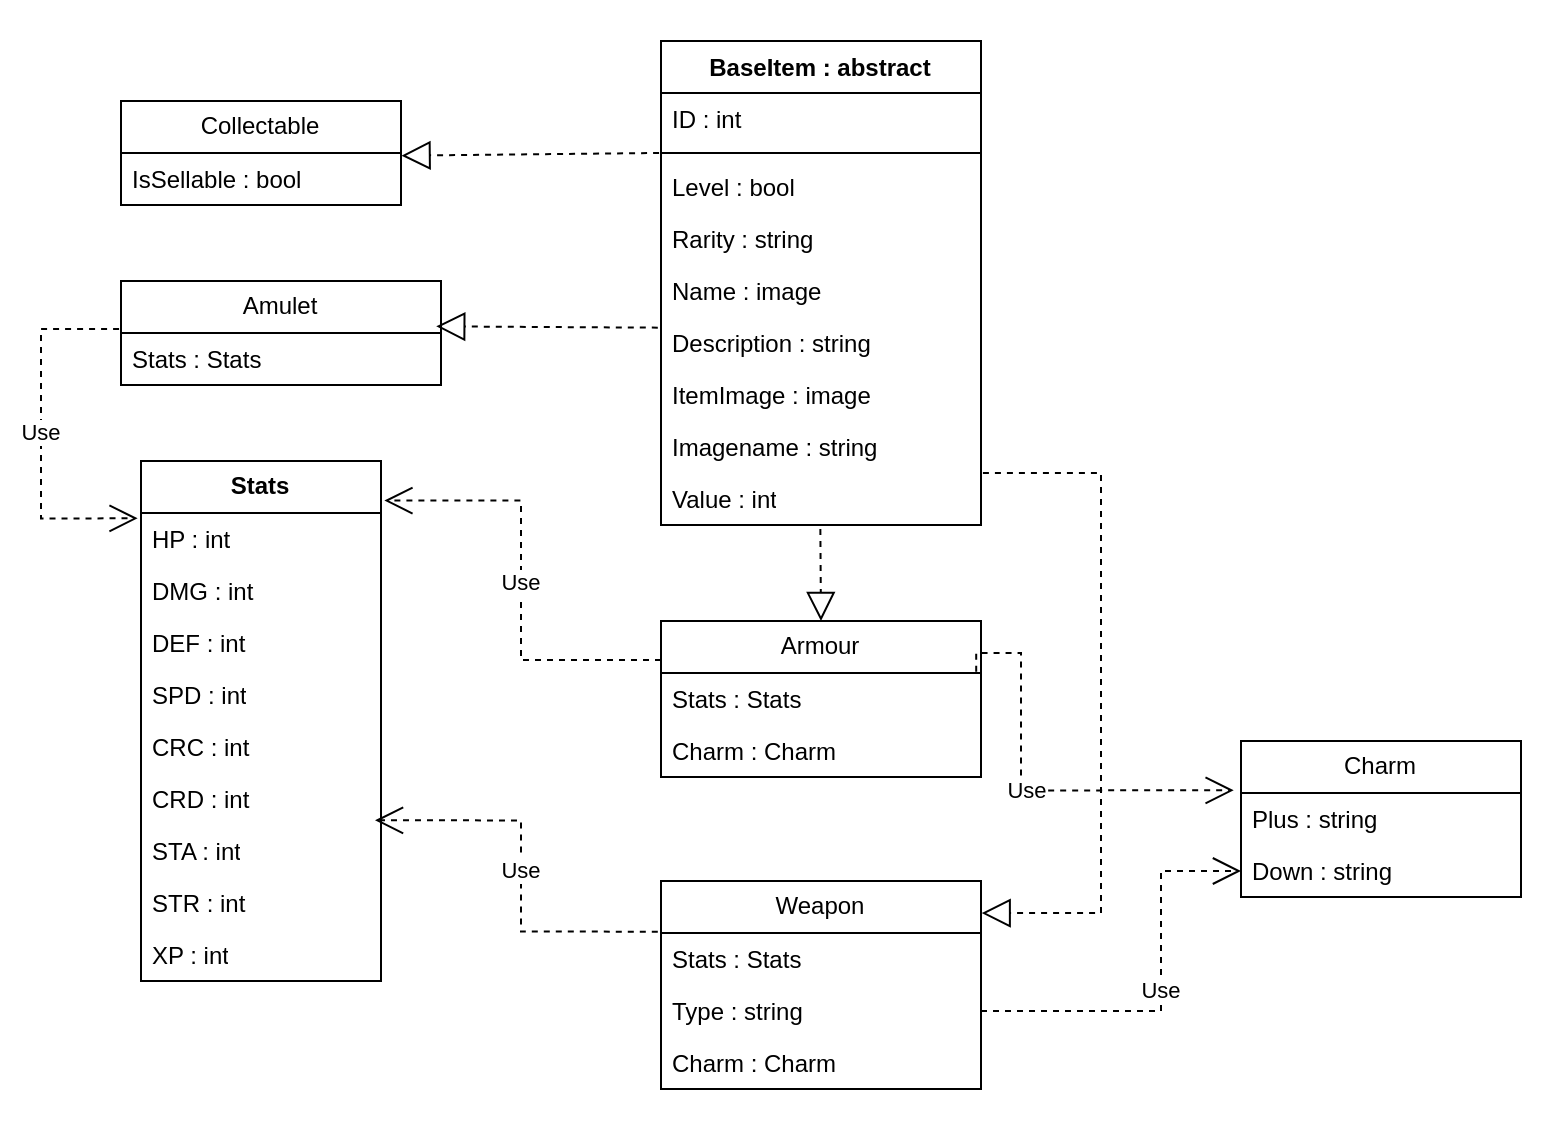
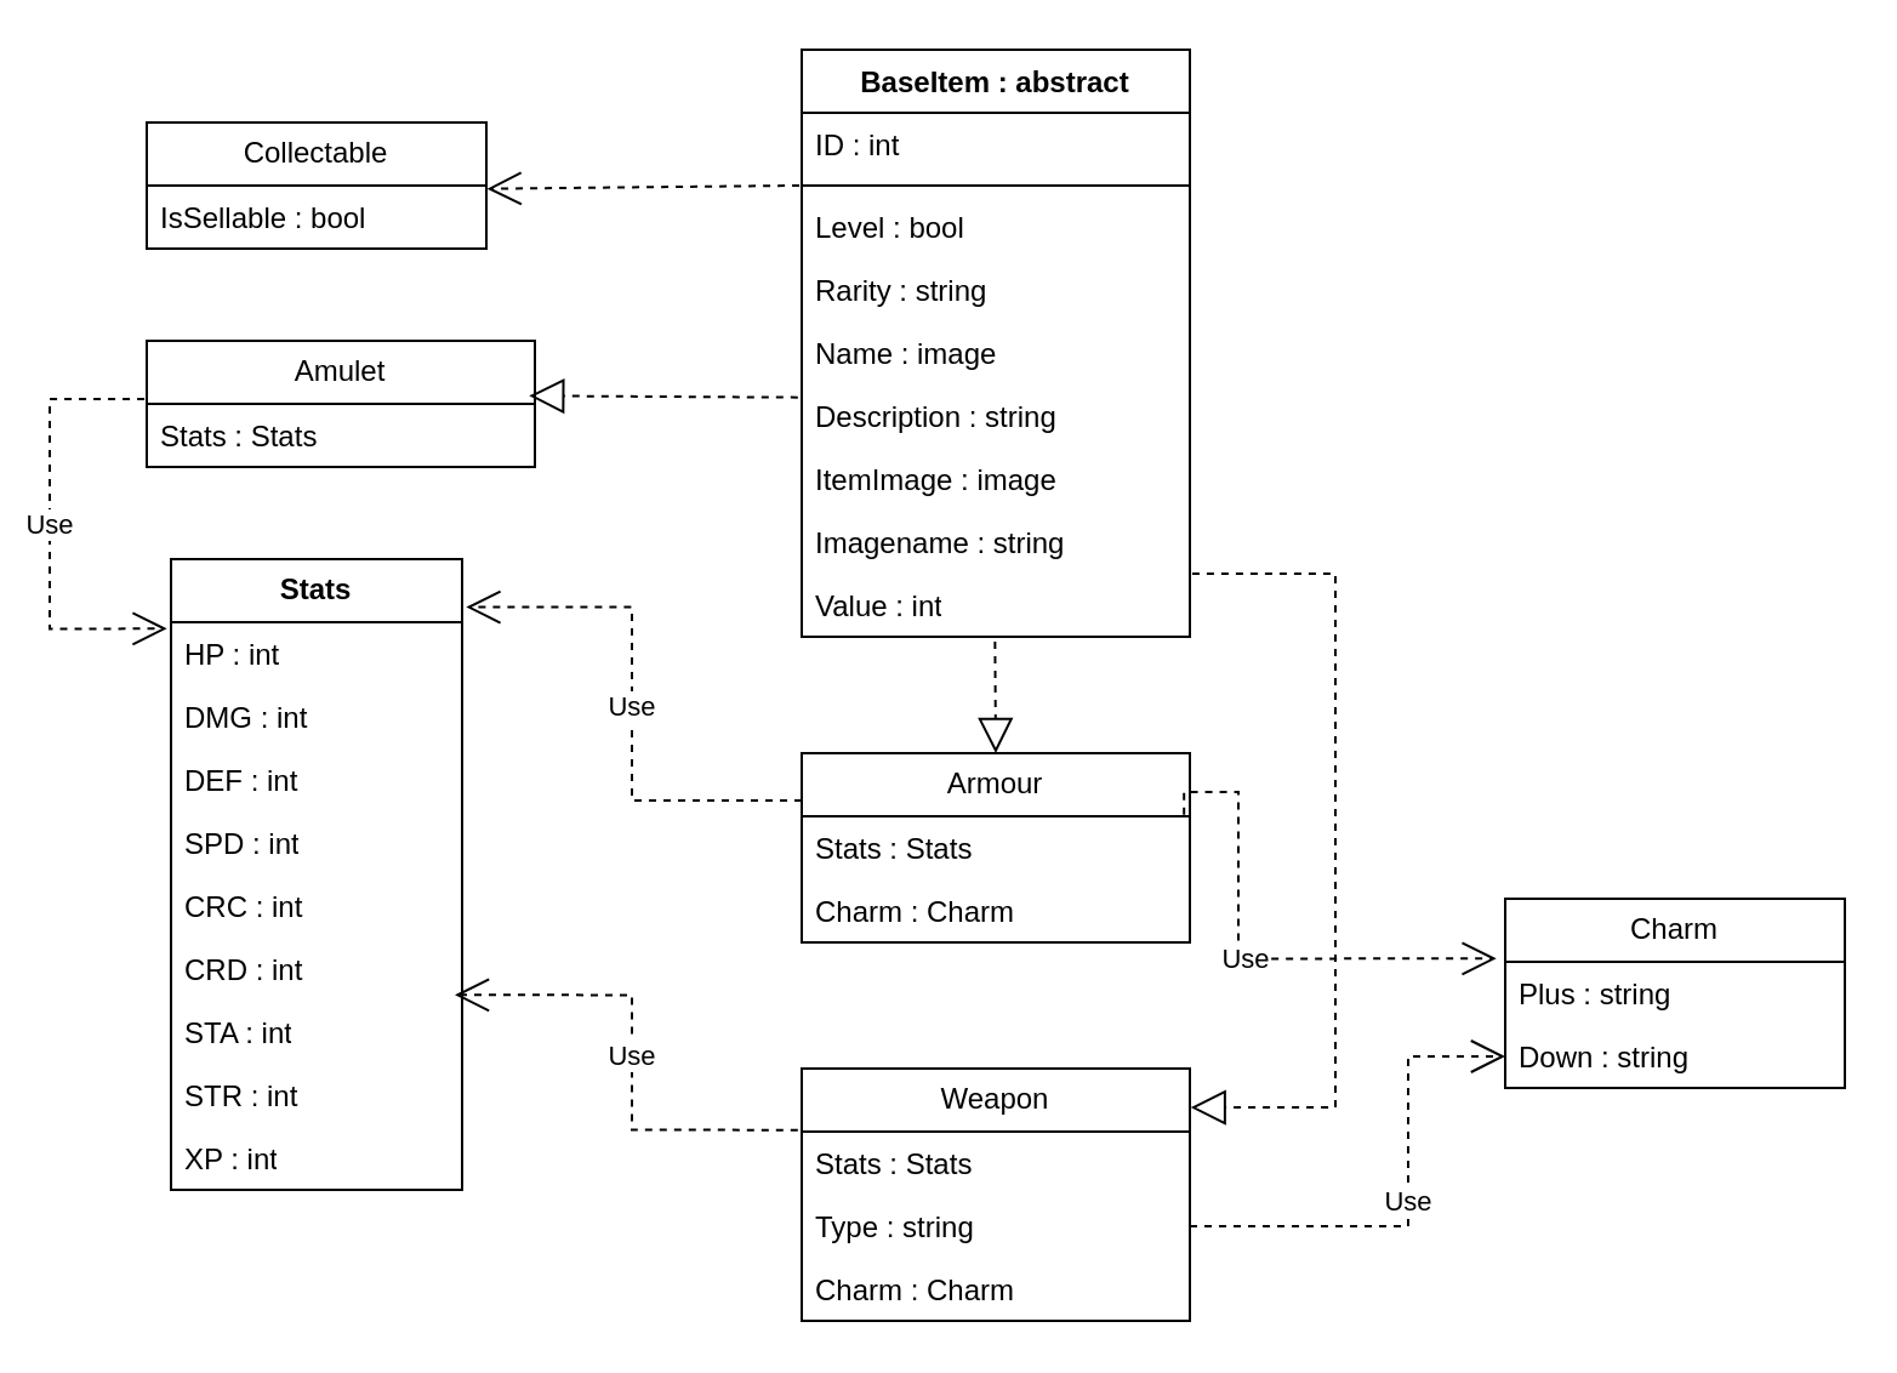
- <mxCell id="33" value="" style="endArrow=block;dashed=1;endFill=0;endSize=12;html=1;rounded=0;entryX=1.002;entryY=0.051;entryDx=0;entryDy=0;exitX=-0.006;exitY=-0.154;exitDx=0;exitDy=0;exitPerimeter=0;entryPerimeter=0;" parent="1" source="5" target="32" edge="1"><mxGeometry width="160" relative="1" as="geometry"><mxPoint x="510" y="420" as="sourcePoint" /><mxPoint x="670" y="420" as="targetPoint" /></mxGeometry></mxCell>
+ <mxCell id="33" value="" style="endArrow=open;dashed=1;endFill=0;endSize=12;html=1;rounded=0;entryX=1.002;entryY=0.051;entryDx=0;entryDy=0;exitX=-0.006;exitY=-0.154;exitDx=0;exitDy=0;exitPerimeter=0;entryPerimeter=0;" parent="1" source="5" target="32" edge="1"><mxGeometry width="160" relative="1" as="geometry"><mxPoint x="510" y="420" as="sourcePoint" /><mxPoint x="670" y="420" as="targetPoint" /></mxGeometry></mxCell>
